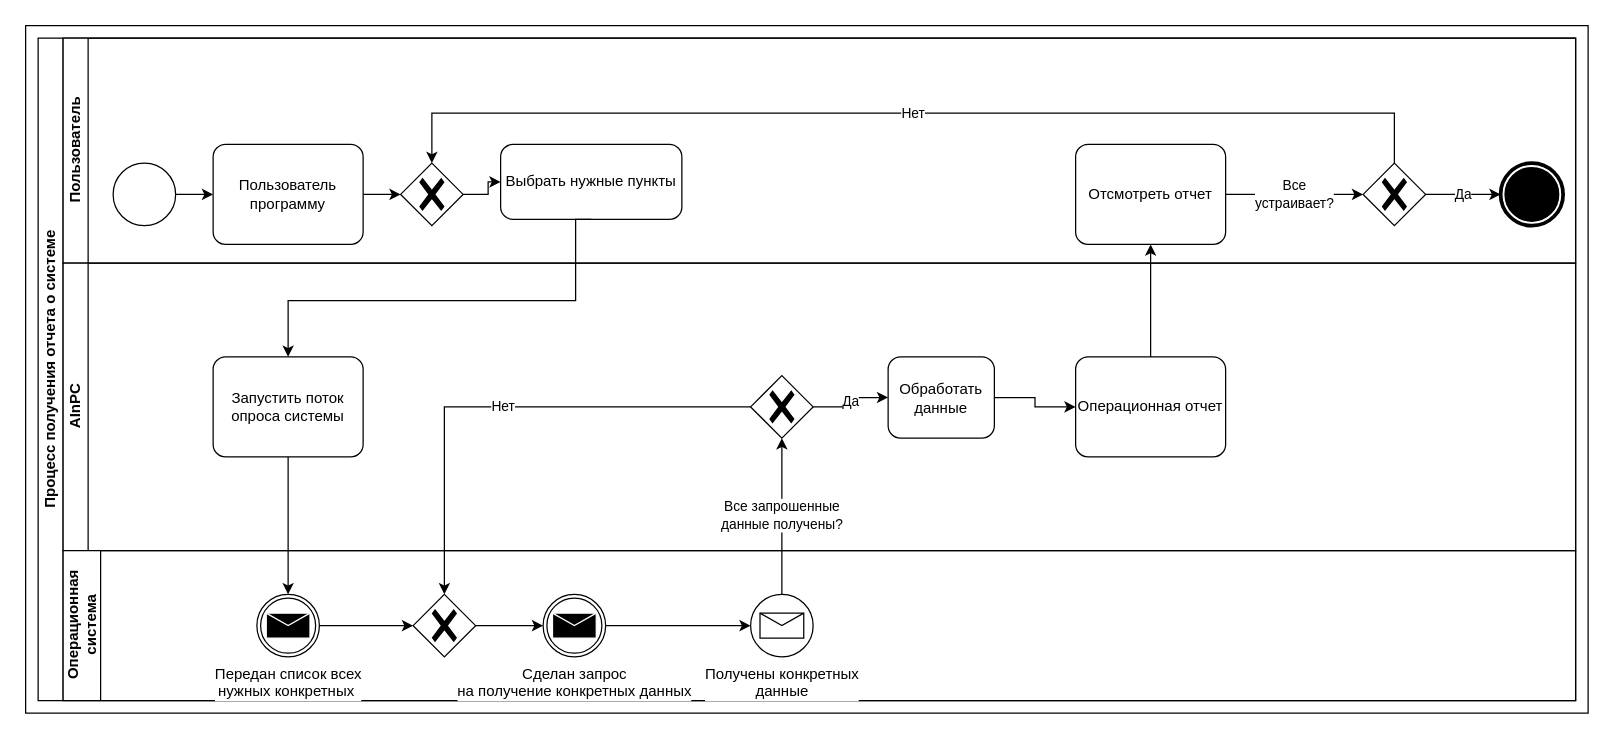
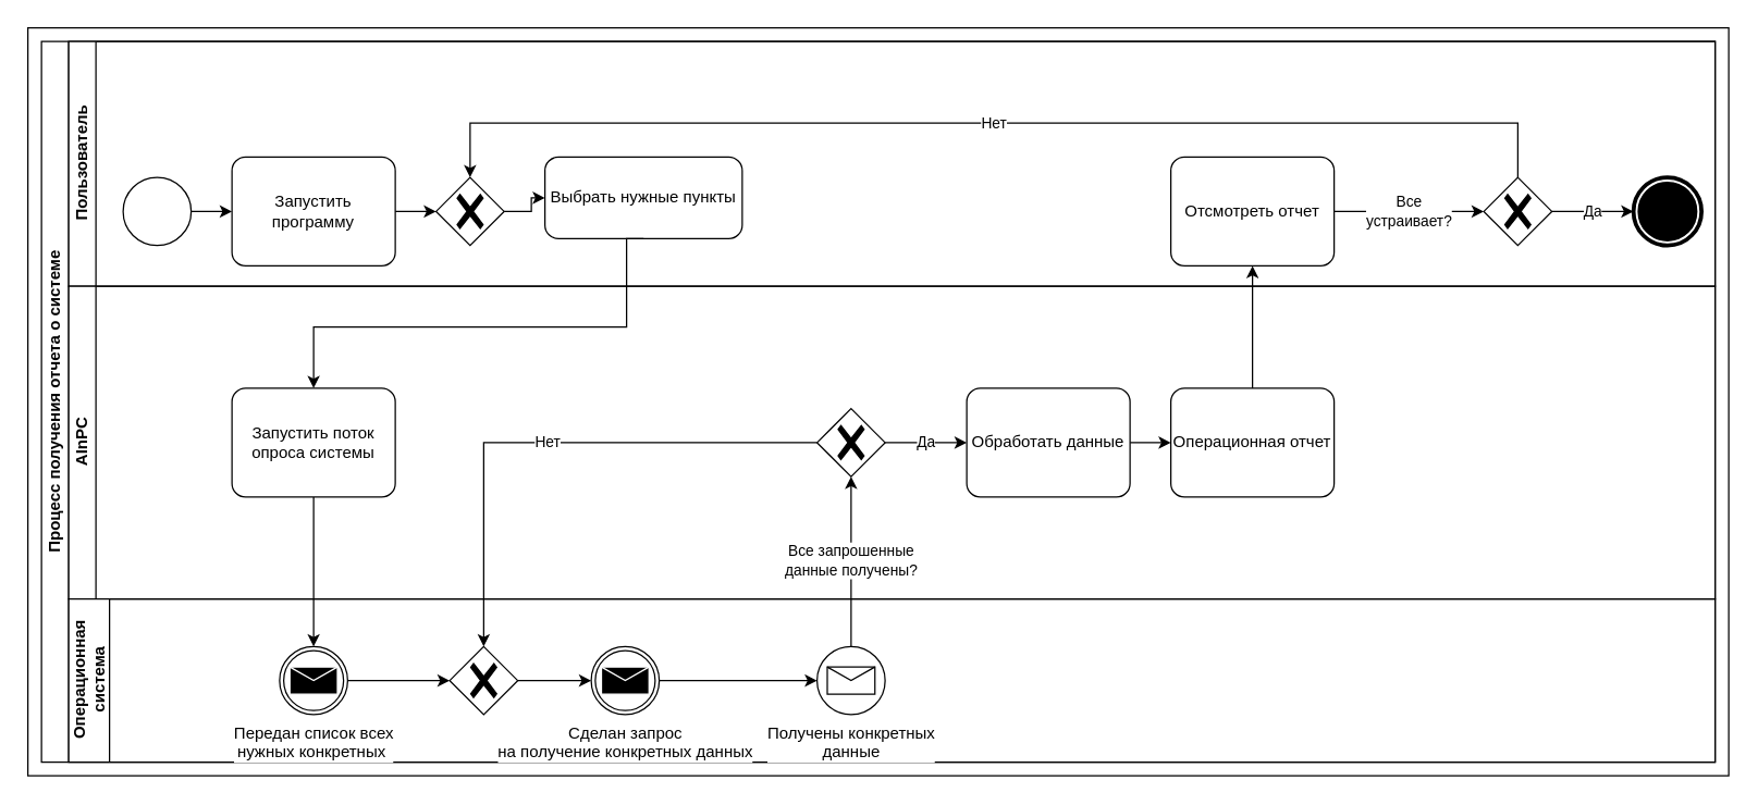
- <mxCell id="8" value="Пользователь программу" style="points=[[0.25,0,0],[0.5,0,0],[0.75,0,0],[1,0.25,0],[1,0.5,0],[1,0.75,0],[0.75,1,0],[0.5,1,0],[0.25,1,0],[0,0.75,0],[0,0.5,0],[0,0.25,0]];shape=mxgraph.bpmn.task;whiteSpace=wrap;rectStyle=rounded;size=10;html=1;container=1;expand=0;collapsible=0;taskMarker=abstract;" vertex="1" parent="4"><mxGeometry x="120" y="85" width="120" height="80" as="geometry" /></mxCell>
+ <mxCell id="8" value="Запустить программу" style="points=[[0.25,0,0],[0.5,0,0],[0.75,0,0],[1,0.25,0],[1,0.5,0],[1,0.75,0],[0.75,1,0],[0.5,1,0],[0.25,1,0],[0,0.75,0],[0,0.5,0],[0,0.25,0]];shape=mxgraph.bpmn.task;whiteSpace=wrap;rectStyle=rounded;size=10;html=1;container=1;expand=0;collapsible=0;taskMarker=abstract;" vertex="1" parent="4"><mxGeometry x="120" y="85" width="120" height="80" as="geometry" /></mxCell>
- <mxCell id="23" value="Обработать данные" style="points=[[0.25,0,0],[0.5,0,0],[0.75,0,0],[1,0.25,0],[1,0.5,0],[1,0.75,0],[0.75,1,0],[0.5,1,0],[0.25,1,0],[0,0.75,0],[0,0.5,0],[0,0.25,0]];shape=mxgraph.bpmn.task;whiteSpace=wrap;rectStyle=rounded;size=10;html=1;container=1;expand=0;collapsible=0;taskMarker=abstract;" vertex="1" parent="18"><mxGeometry x="660" y="75" width="85" height="65" as="geometry" /></mxCell>
+ <mxCell id="23" value="Обработать данные" style="points=[[0.25,0,0],[0.5,0,0],[0.75,0,0],[1,0.25,0],[1,0.5,0],[1,0.75,0],[0.75,1,0],[0.5,1,0],[0.25,1,0],[0,0.75,0],[0,0.5,0],[0,0.25,0]];shape=mxgraph.bpmn.task;whiteSpace=wrap;rectStyle=rounded;size=10;html=1;container=1;expand=0;collapsible=0;taskMarker=abstract;" vertex="1" parent="18"><mxGeometry x="660" y="75" width="120" height="80" as="geometry" /></mxCell>
